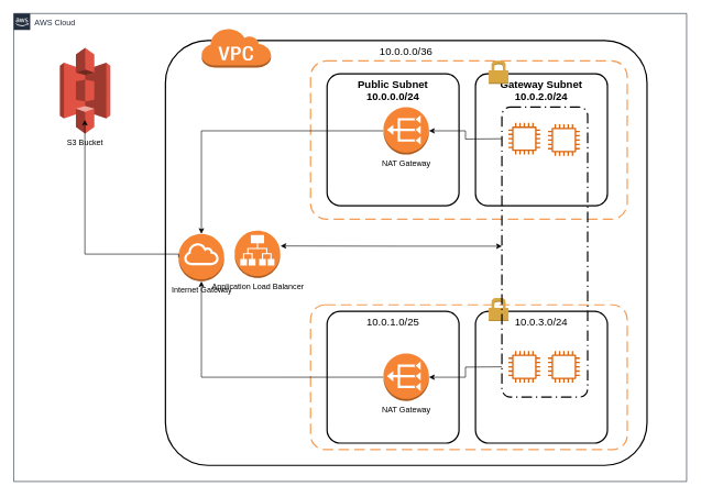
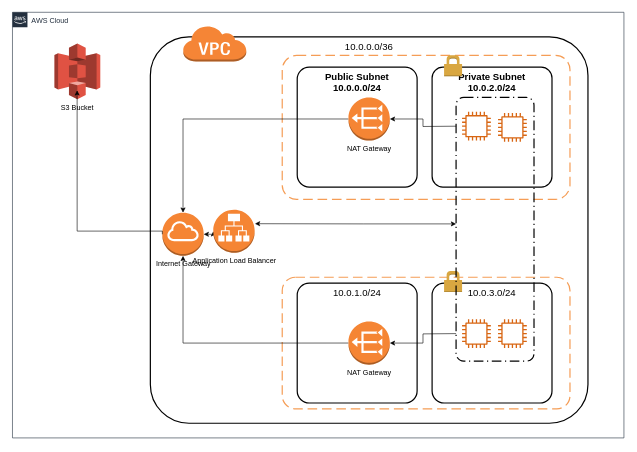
- <mxCell id="10" value="Gateway Subnet&#10;10.0.2.0/24" style="rounded=1;arcSize=9;dashed=0;fillColor=none;gradientColor=none;strokeWidth=2;verticalAlign=top;labelPosition=center;verticalLabelPosition=middle;align=center;fontSize=16;fontStyle=1" parent="3" vertex="1"><mxGeometry x="470" y="69.5" width="200" height="200" as="geometry" /></mxCell>
+ <mxCell id="10" value="Private Subnet&#10;10.0.2.0/24" style="rounded=1;arcSize=9;dashed=0;fillColor=none;gradientColor=none;strokeWidth=2;verticalAlign=top;labelPosition=center;verticalLabelPosition=middle;align=center;fontSize=16;fontStyle=1" parent="3" vertex="1"><mxGeometry x="470" y="69.5" width="200" height="200" as="geometry" /></mxCell>
- <mxCell id="30" value="S3 Bucket" style="outlineConnect=0;dashed=0;verticalLabelPosition=bottom;verticalAlign=top;align=center;html=1;shape=mxgraph.aws3.s3;fillColor=#E05243;gradientColor=none;" parent="1" vertex="1"><mxGeometry x="90" y="72" width="76.5" height="130" as="geometry" /></mxCell>
+ <mxCell id="30" value="S3 Bucket" style="outlineConnect=0;dashed=0;verticalLabelPosition=bottom;verticalAlign=top;align=center;html=1;shape=mxgraph.aws3.s3;fillColor=#E05243;gradientColor=none;" parent="1" vertex="1"><mxGeometry x="90" y="72" width="76.5" height="93" as="geometry" /></mxCell>
+ <mxCell id="6" style="edgeStyle=orthogonalEdgeStyle;rounded=0;orthogonalLoop=1;jettySize=auto;html=1;exitX=1;exitY=0.5;exitDx=0;exitDy=0;exitPerimeter=0;entryX=0;entryY=0.5;entryDx=0;entryDy=0;entryPerimeter=0;fontSize=16;startArrow=classic;startFill=1;" parent="3" source="7" target="20" edge="1"><mxGeometry relative="1" as="geometry" /></mxCell>
- <mxCell id="13" value="10.0.1.0/25" style="rounded=1;arcSize=10;dashed=0;fillColor=none;gradientColor=none;strokeWidth=2;align=center;verticalAlign=top;fontSize=16;" parent="3" vertex="1"><mxGeometry x="245" y="429.75" width="200" height="200" as="geometry" /></mxCell>
+ <mxCell id="13" value="10.0.1.0/24" style="rounded=1;arcSize=10;dashed=0;fillColor=none;gradientColor=none;strokeWidth=2;align=center;verticalAlign=top;fontSize=16;" parent="3" vertex="1"><mxGeometry x="245" y="429.75" width="200" height="200" as="geometry" /></mxCell>
